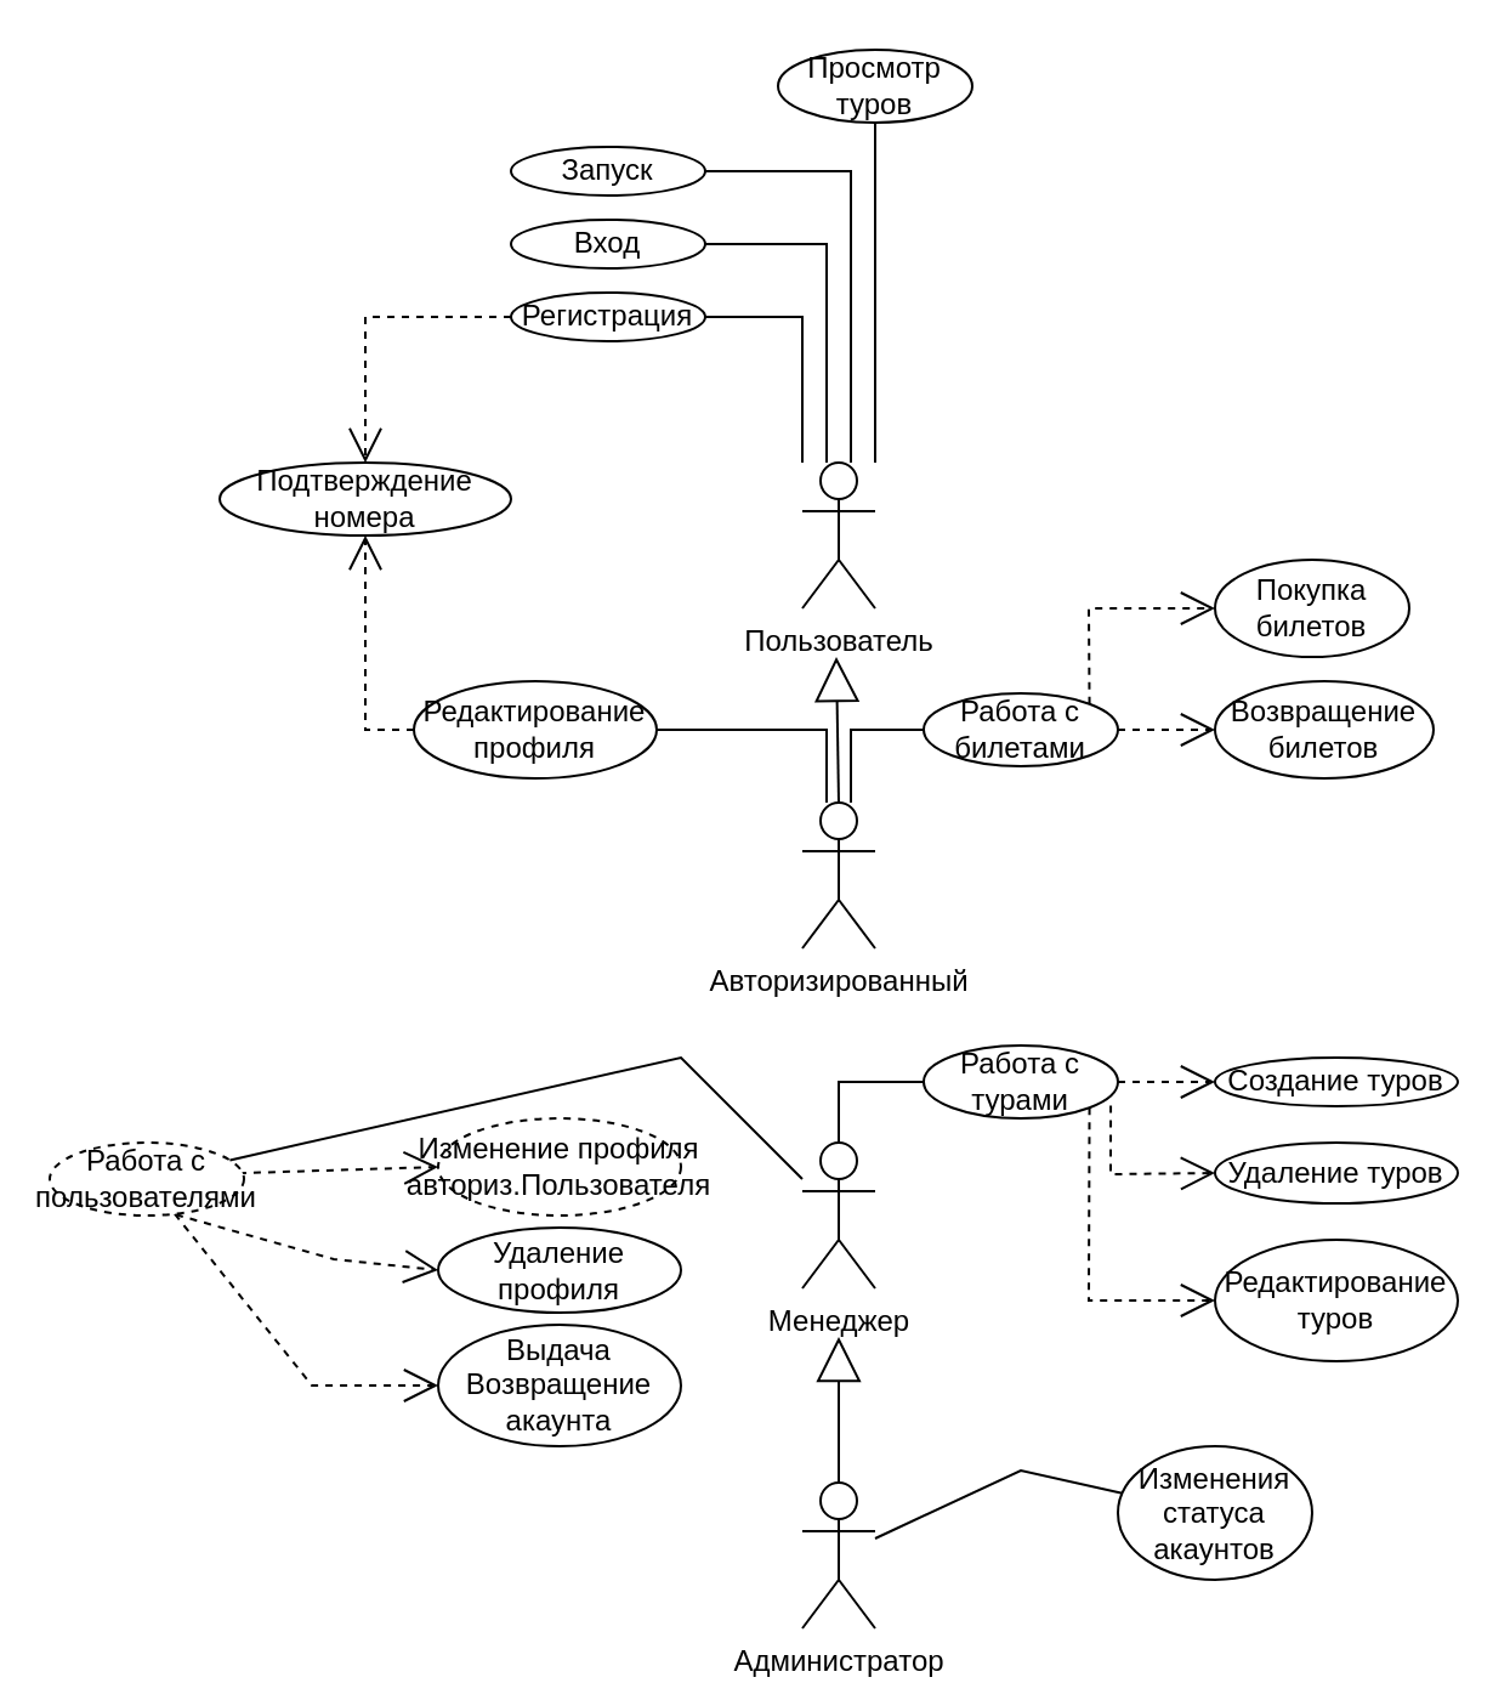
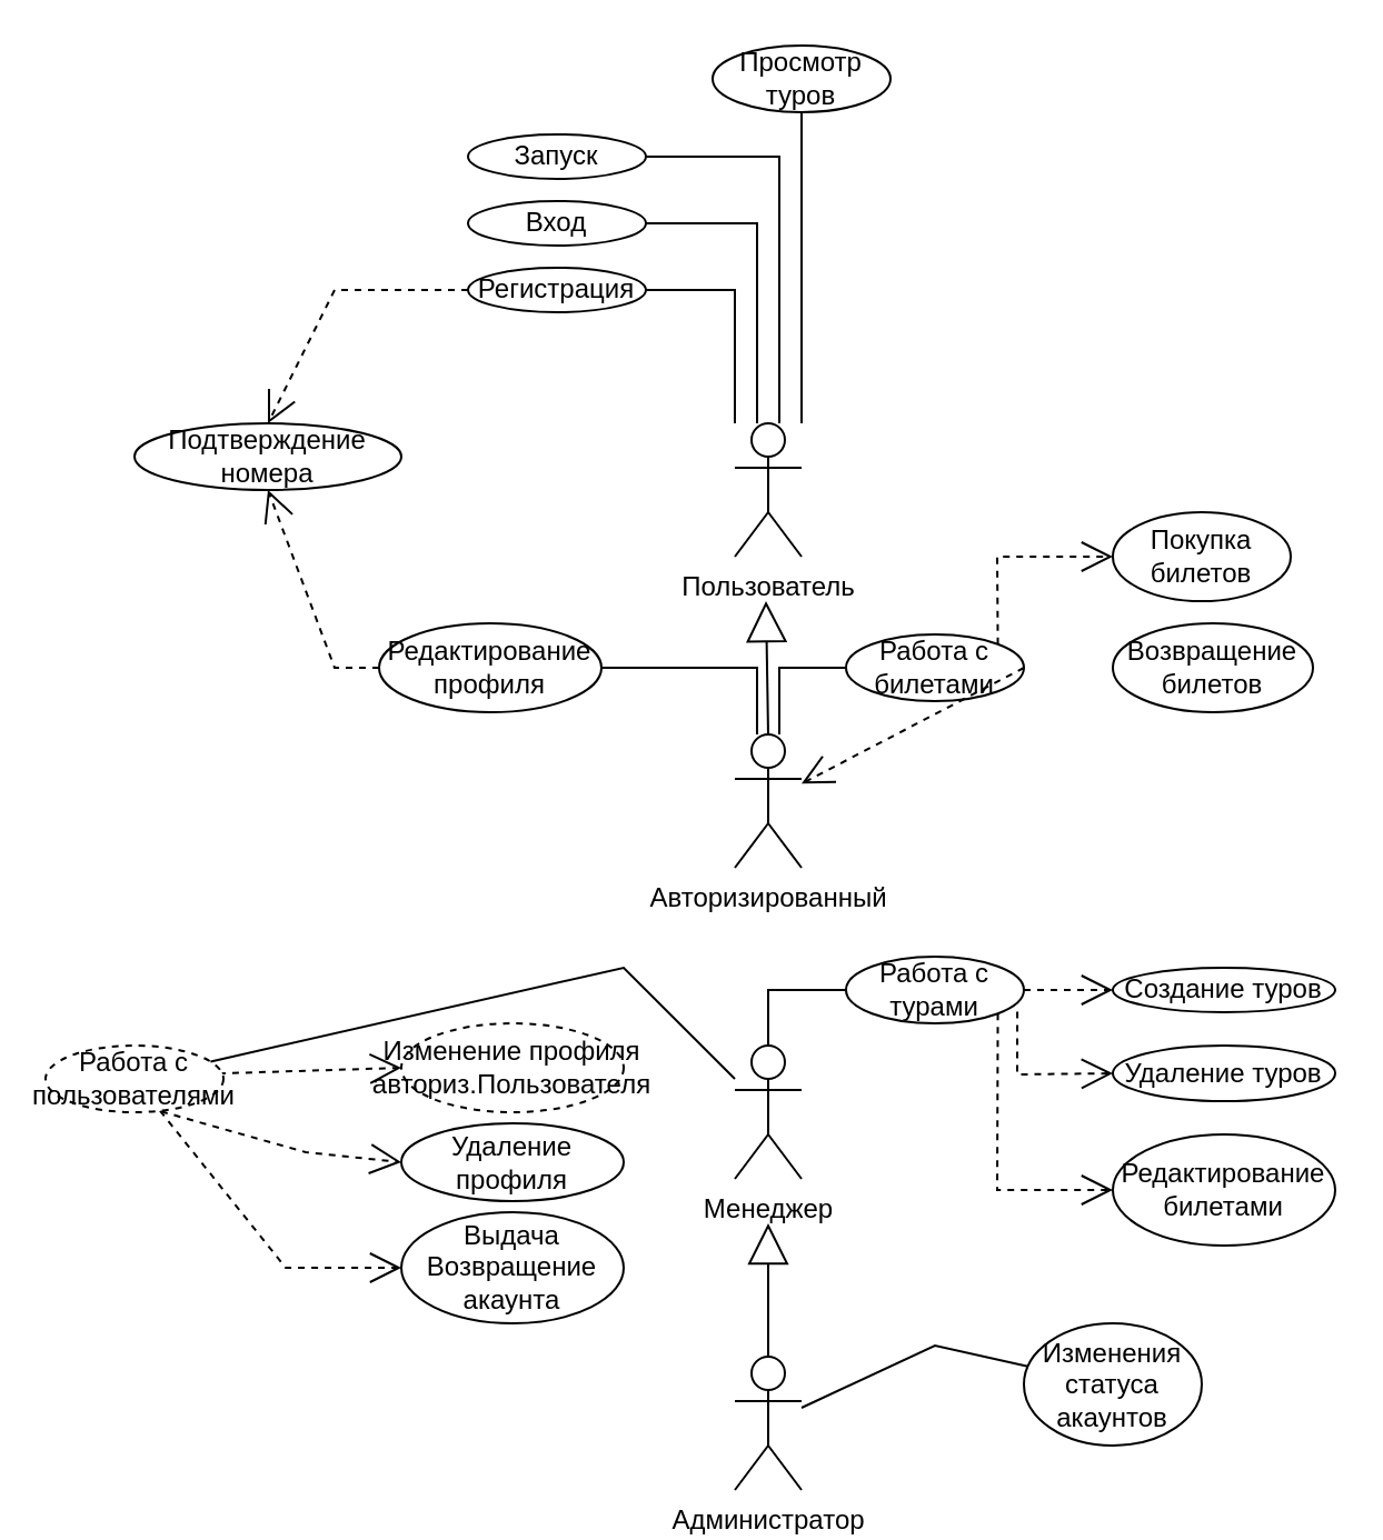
- <mxCell id="6" value="Подтверждение номера" style="ellipse;whiteSpace=wrap;html=1;" parent="1" vertex="1"><mxGeometry y="190" width="120" height="30" as="geometry" x="90" /></mxCell>
+ <mxCell id="6" value="Подтверждение номера" style="ellipse;whiteSpace=wrap;html=1;" parent="1" vertex="1"><mxGeometry x="60" y="190" width="120" height="30" as="geometry" /></mxCell>
- <mxCell id="23" value="" style="endArrow=open;endSize=12;dashed=1;html=1;rounded=0;entryX=0;entryY=0.5;entryDx=0;entryDy=0;exitX=1;exitY=0.5;exitDx=0;exitDy=0;" parent="1" source="19" target="22" edge="1"><mxGeometry width="160" relative="1" as="geometry"><mxPoint x="440" y="280" as="sourcePoint" /><mxPoint x="460" y="120" as="targetPoint" /></mxGeometry></mxCell>
+ <mxCell id="23" value="" style="endArrow=open;endSize=12;dashed=1;html=1;rounded=0;exitX=1;exitY=0.5;exitDx=0;exitDy=0;" parent="1" source="19" target="13" edge="1"><mxGeometry width="160" relative="1" as="geometry"><mxPoint x="440" y="280" as="sourcePoint" /><mxPoint x="460" y="120" as="targetPoint" /></mxGeometry></mxCell>
- <mxCell id="28" value="Редактирование туров" style="ellipse;whiteSpace=wrap;html=1;" parent="1" vertex="1"><mxGeometry x="500" y="510" width="100" height="50" as="geometry" /></mxCell>
+ <mxCell id="28" value="Редактирование билетами" style="ellipse;whiteSpace=wrap;html=1;" parent="1" vertex="1"><mxGeometry x="500" y="510" width="100" height="50" as="geometry" /></mxCell>
